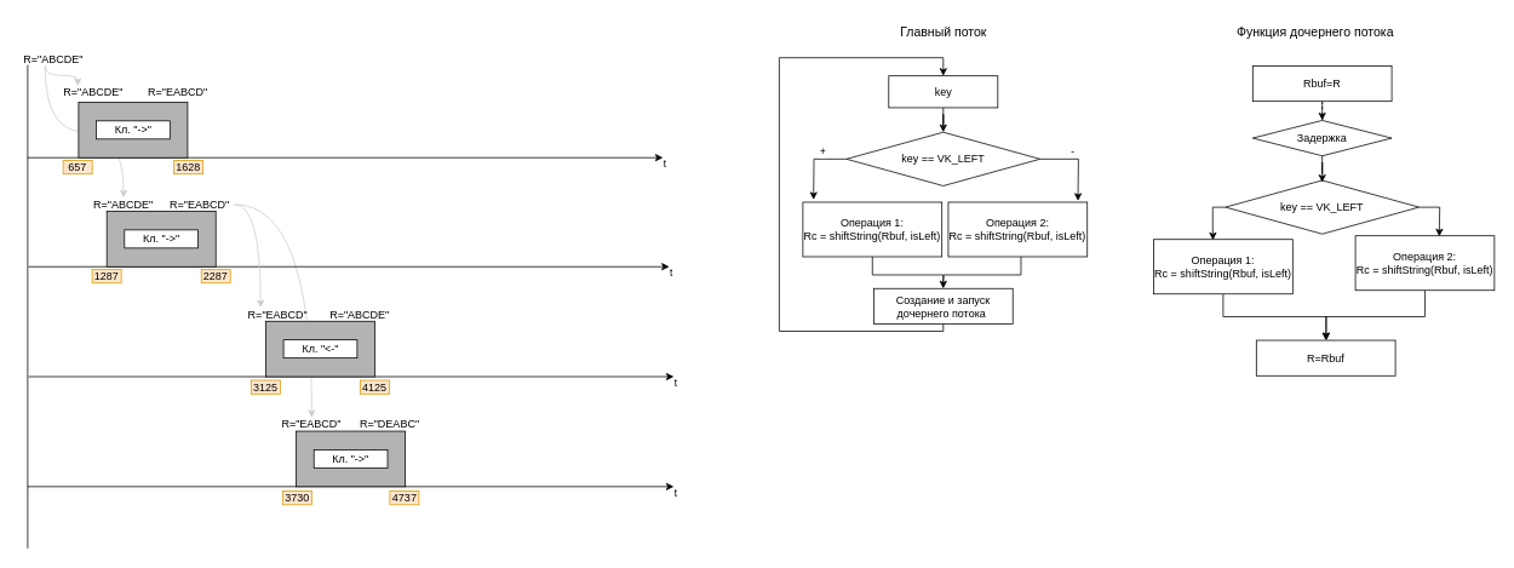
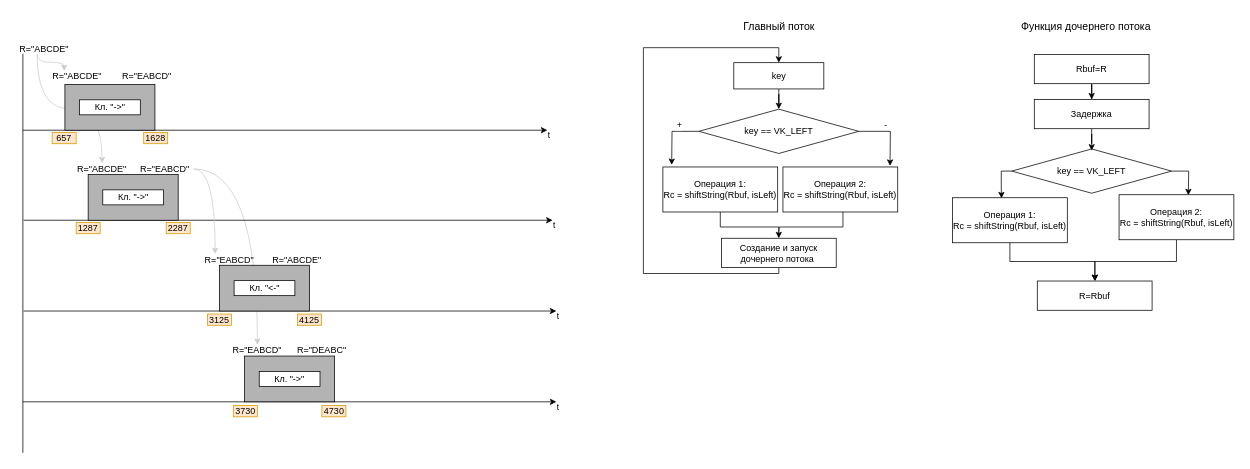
- <mxCell id="42" value="" style="edgeStyle=orthogonalEdgeStyle;rounded=0;orthogonalLoop=1;jettySize=auto;html=1;entryX=0.5;entryY=0;entryDx=0;entryDy=0;dashed=1;" edge="1" parent="1" source="43" target="44"><mxGeometry relative="1" as="geometry" /></mxCell>
+ <mxCell id="42" value="" style="edgeStyle=orthogonalEdgeStyle;rounded=0;orthogonalLoop=1;jettySize=auto;html=1;entryX=0.5;entryY=0;entryDx=0;entryDy=0;" edge="1" parent="1" source="43" target="44"><mxGeometry relative="1" as="geometry" /></mxCell>
- <mxCell id="44" value="Задержка" style="rhombus;whiteSpace=wrap;html=1;" parent="1" vertex="1"><mxGeometry x="1378" y="132" width="153" height="39" as="geometry" /></mxCell>
+ <mxCell id="44" value="Задержка" style="rounded=0;whiteSpace=wrap;html=1;" parent="1" vertex="1"><mxGeometry x="1378" y="132" width="153" height="39" as="geometry" /></mxCell>
- <mxCell id="27" value="4737" style="text;html=1;align=center;verticalAlign=middle;whiteSpace=wrap;rounded=0;fillColor=#ffe6cc;strokeColor=#d79b00;" parent="1" vertex="1"><mxGeometry x="428.5" y="540" width="32" height="15" as="geometry" /></mxCell>
+ <mxCell id="27" value="4730" style="text;html=1;align=center;verticalAlign=middle;whiteSpace=wrap;rounded=0;fillColor=#ffe6cc;strokeColor=#d79b00;" parent="1" vertex="1"><mxGeometry x="428.5" y="540" width="32" height="15" as="geometry" /></mxCell>
